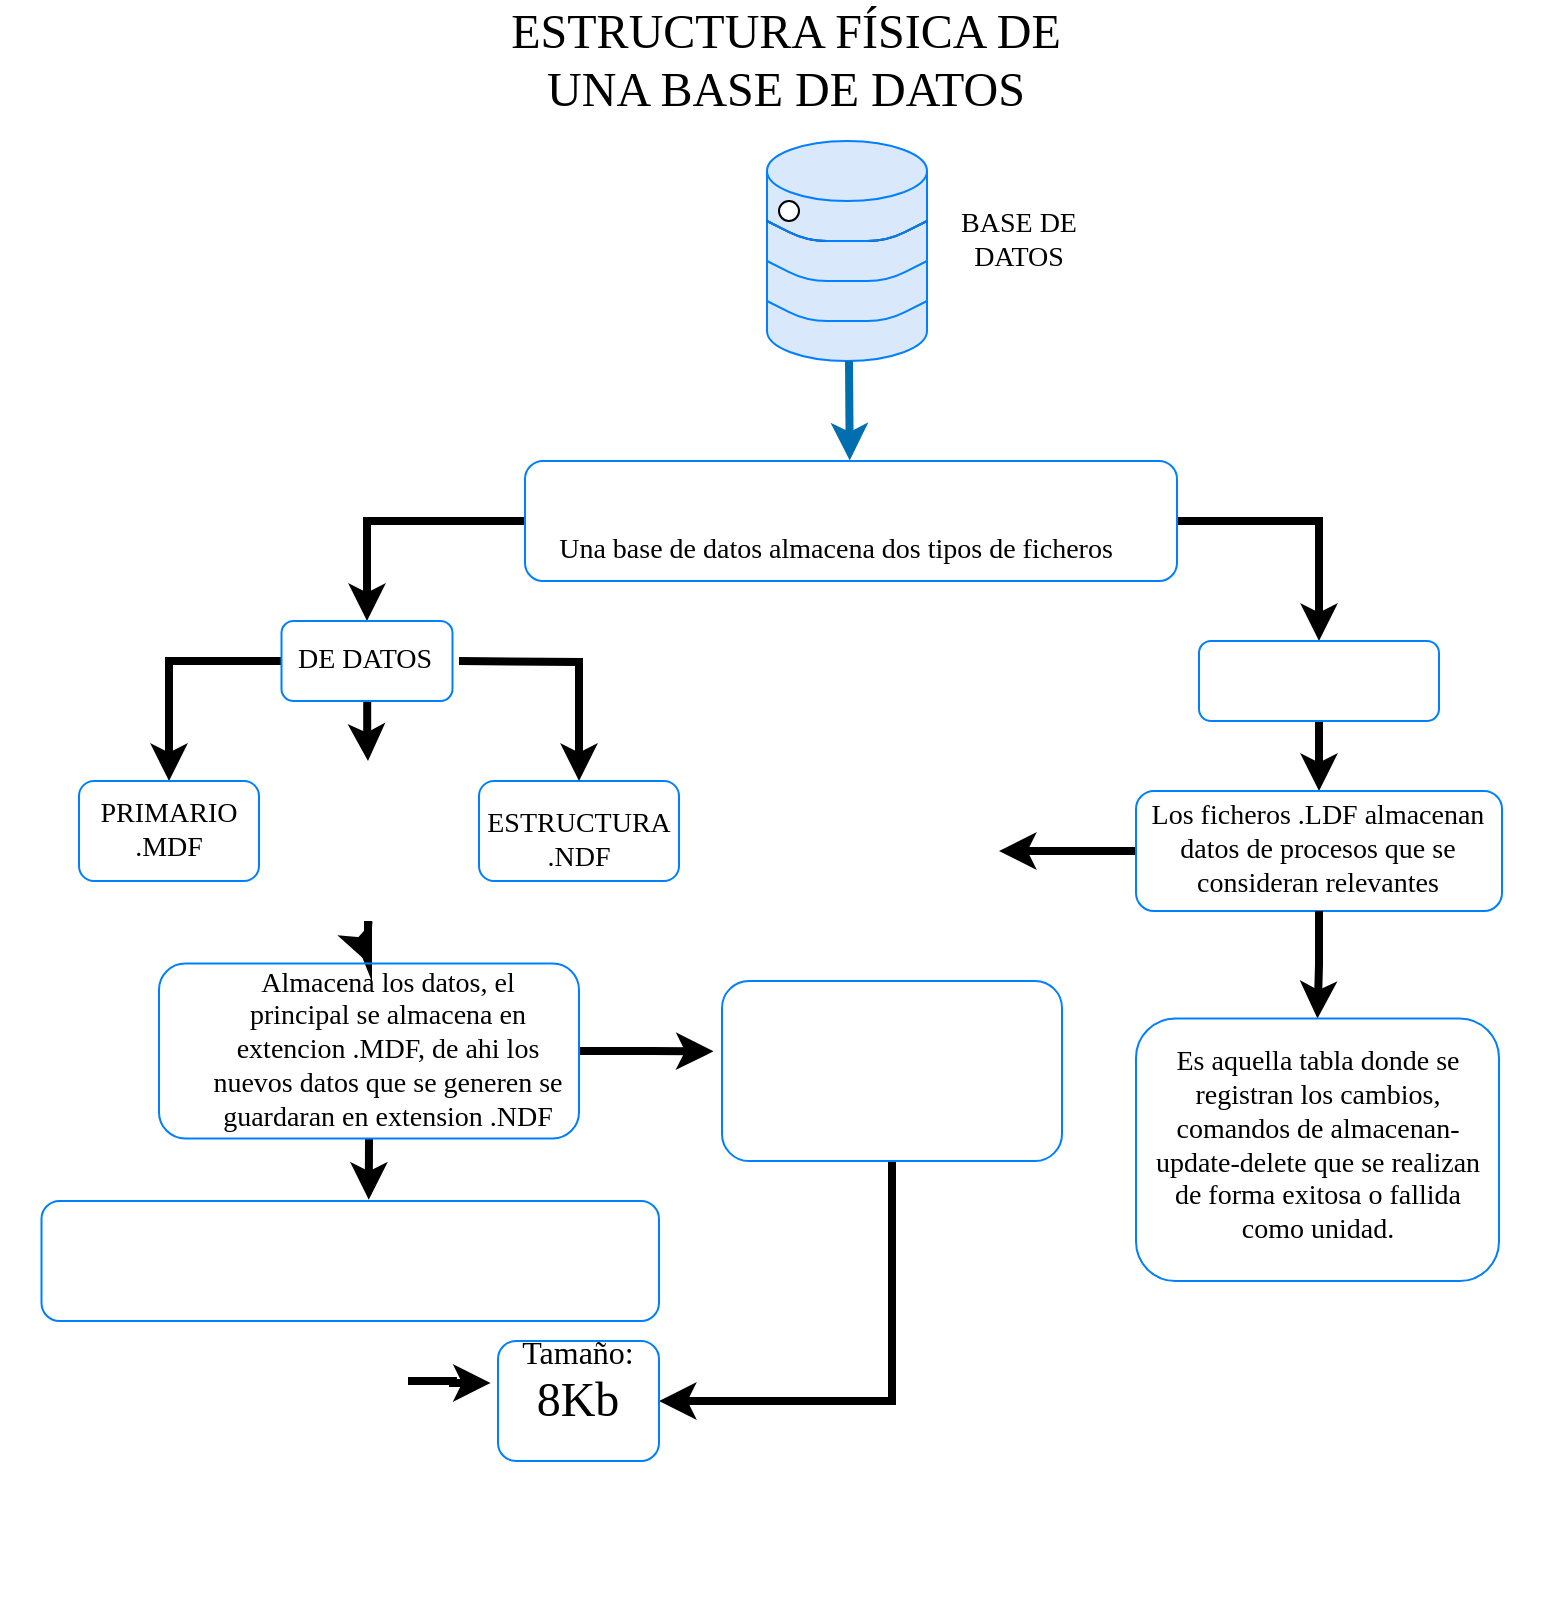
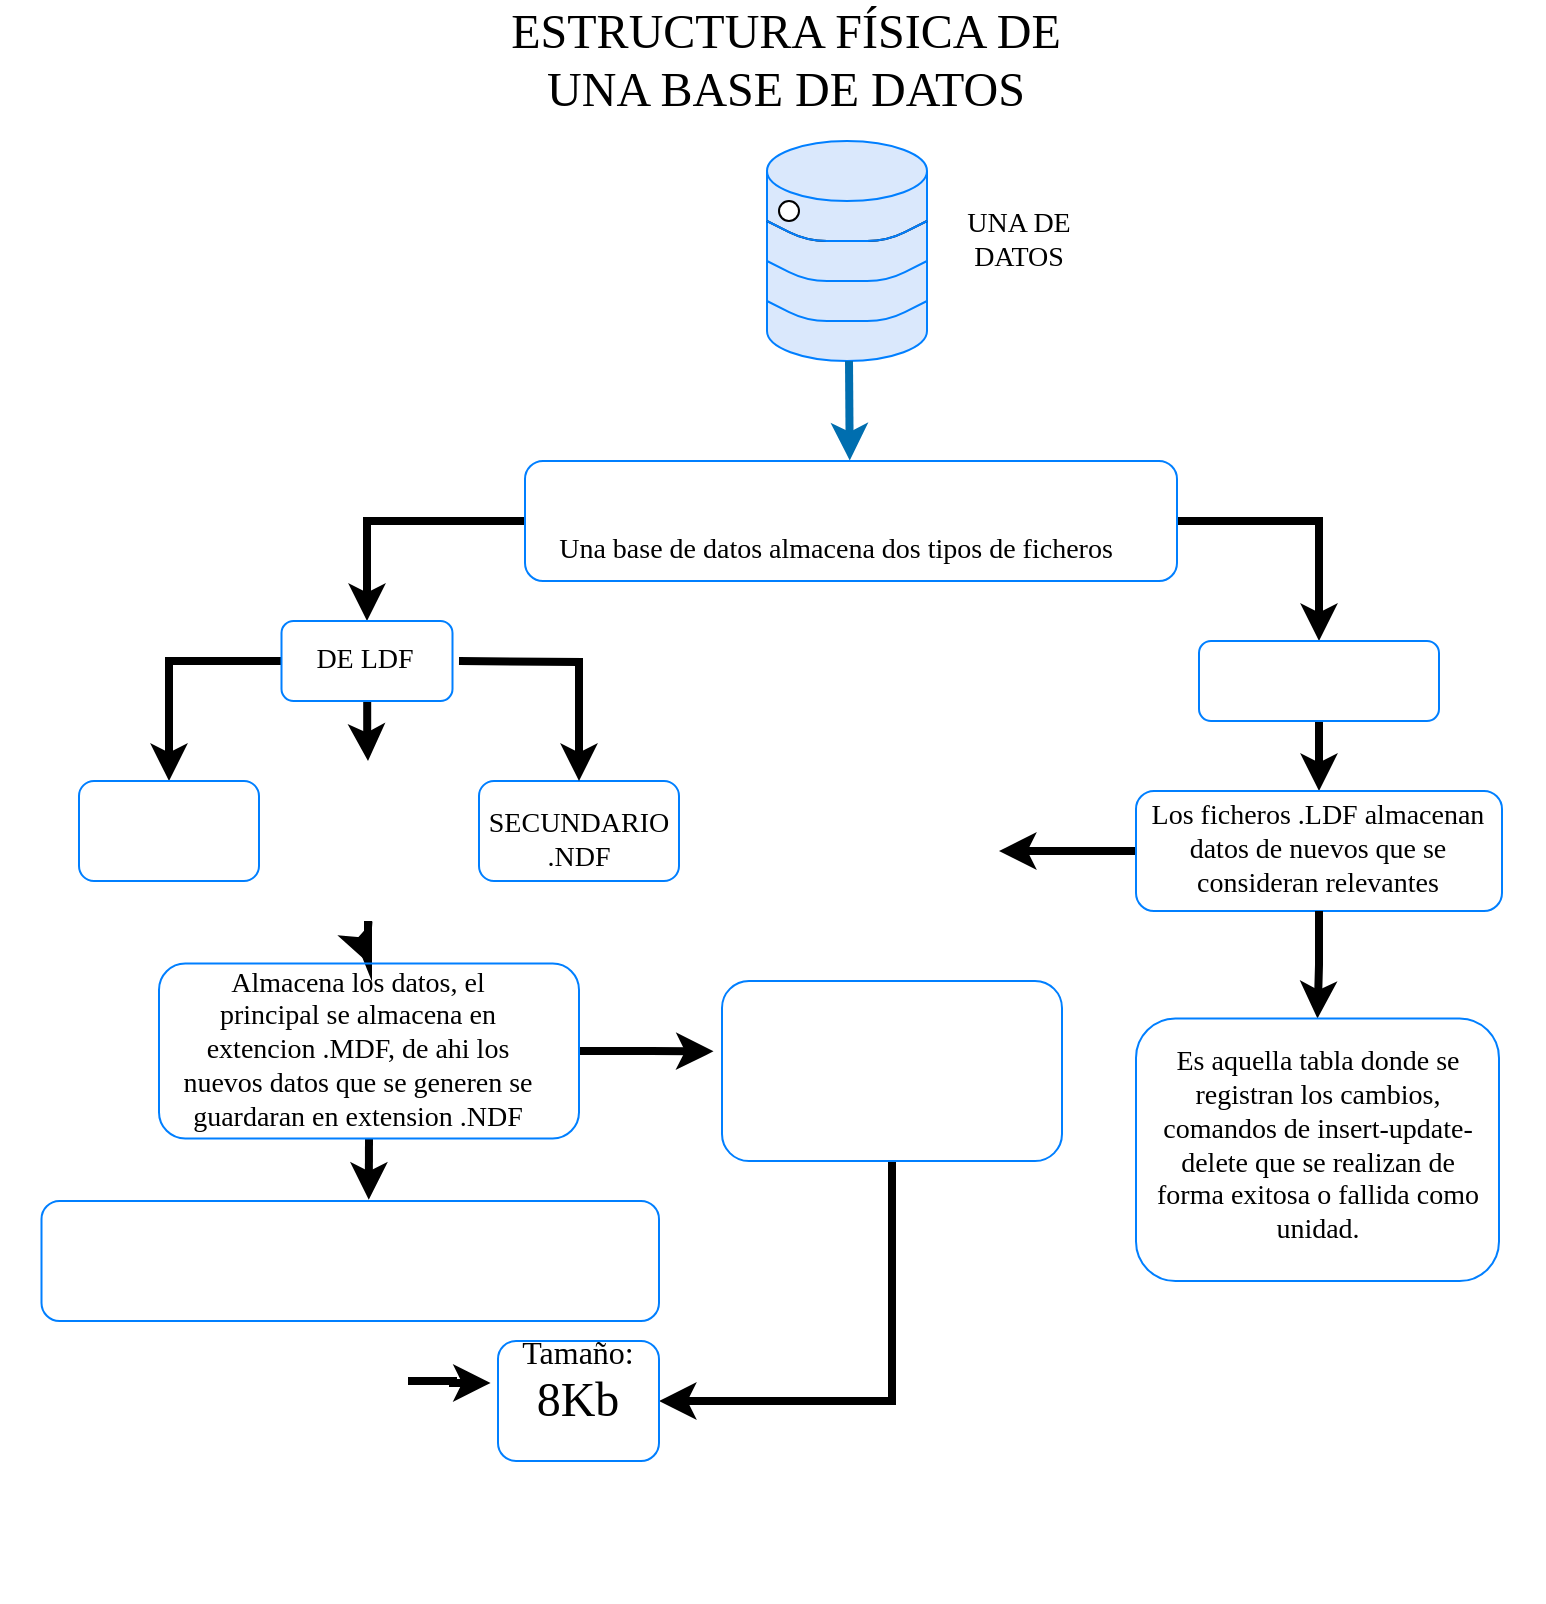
- <mxCell id="48" value="&lt;font style=&quot;font-size: 14px&quot; face=&quot;Times New Roman&quot;&gt;BASE DE&lt;br&gt;DATOS&lt;/font&gt;" style="text;html=1;align=center;verticalAlign=middle;resizable=0;points=[];autosize=1;" vertex="1" parent="1"><mxGeometry x="474" y="105" width="70" height="30" as="geometry" /></mxCell>
+ <mxCell id="48" value="&lt;font style=&quot;font-size: 14px&quot; face=&quot;Times New Roman&quot;&gt;UNA DE&lt;br&gt;DATOS&lt;/font&gt;" style="text;html=1;align=center;verticalAlign=middle;resizable=0;points=[];autosize=1;" vertex="1" parent="1"><mxGeometry x="474" y="105" width="70" height="30" as="geometry" /></mxCell>
- <mxCell id="21" value="&lt;font style=&quot;font-size: 14px&quot; face=&quot;Times New Roman&quot;&gt;DE DATOS&lt;/font&gt;" style="text;html=1;strokeColor=none;fillColor=none;align=center;verticalAlign=middle;whiteSpace=wrap;rounded=0;" vertex="1" parent="1"><mxGeometry x="146.25" y="315" width="72.75" height="30" as="geometry" /></mxCell>
+ <mxCell id="21" value="&lt;font style=&quot;font-size: 14px&quot; face=&quot;Times New Roman&quot;&gt;DE LDF&lt;/font&gt;" style="text;html=1;strokeColor=none;fillColor=none;align=center;verticalAlign=middle;whiteSpace=wrap;rounded=0;" vertex="1" parent="1"><mxGeometry x="146.25" y="315" width="72.75" height="30" as="geometry" /></mxCell>
- <mxCell id="25" value="&lt;font style=&quot;font-size: 14px&quot; face=&quot;Times New Roman&quot;&gt;PRIMARIO&lt;br&gt;.MDF&lt;/font&gt;" style="text;html=1;align=center;verticalAlign=middle;resizable=0;points=[];autosize=1;" vertex="1" parent="1"><mxGeometry x="44" y="400" width="80" height="30" as="geometry" /></mxCell>
- <mxCell id="26" value="&lt;font style=&quot;font-size: 14px&quot; face=&quot;Times New Roman&quot;&gt;ESTRUCTURA&lt;br&gt;.NDF&lt;/font&gt;" style="text;html=1;align=center;verticalAlign=middle;resizable=0;points=[];autosize=1;" vertex="1" parent="1"><mxGeometry x="234" y="405" width="110" height="30" as="geometry" /></mxCell>
+ <mxCell id="26" value="&lt;font style=&quot;font-size: 14px&quot; face=&quot;Times New Roman&quot;&gt;SECUNDARIO&lt;br&gt;.NDF&lt;/font&gt;" style="text;html=1;align=center;verticalAlign=middle;resizable=0;points=[];autosize=1;" vertex="1" parent="1"><mxGeometry x="234" y="405" width="110" height="30" as="geometry" /></mxCell>
- <mxCell id="28" value="&lt;font style=&quot;font-size: 14px&quot; face=&quot;Times New Roman&quot;&gt;Los ficheros .LDF almacenan datos de procesos que se consideran relevantes&lt;/font&gt;" style="text;html=1;strokeColor=none;fillColor=none;align=center;verticalAlign=middle;whiteSpace=wrap;rounded=0;" vertex="1" parent="1"><mxGeometry x="574" y="395" width="170" height="60" as="geometry" /></mxCell>
+ <mxCell id="28" value="&lt;font style=&quot;font-size: 14px&quot; face=&quot;Times New Roman&quot;&gt;Los ficheros .LDF almacenan datos de nuevos que se consideran relevantes&lt;/font&gt;" style="text;html=1;strokeColor=none;fillColor=none;align=center;verticalAlign=middle;whiteSpace=wrap;rounded=0;" vertex="1" parent="1"><mxGeometry x="574" y="395" width="170" height="60" as="geometry" /></mxCell>
- <mxCell id="31" value="&lt;font style=&quot;font-size: 14px&quot; face=&quot;Times New Roman&quot;&gt;Almacena los datos, el principal se almacena en extencion .MDF, de ahi los nuevos datos que se generen se guardaran en extension .NDF &lt;/font&gt;" style="text;html=1;strokeColor=none;fillColor=none;align=center;verticalAlign=middle;whiteSpace=wrap;rounded=0;" vertex="1" parent="1"><mxGeometry x="104" y="485" width="179.5" height="80" as="geometry" /></mxCell>
+ <mxCell id="31" value="&lt;font style=&quot;font-size: 14px&quot; face=&quot;Times New Roman&quot;&gt;Almacena los datos, el principal se almacena en extencion .MDF, de ahi los nuevos datos que se generen se guardaran en extension .NDF &lt;/font&gt;" style="text;html=1;strokeColor=none;fillColor=none;align=center;verticalAlign=middle;whiteSpace=wrap;rounded=0;" vertex="1" parent="1"><mxGeometry x="89" y="485" width="179.5" height="80" as="geometry" /></mxCell>
- <mxCell id="50" value="&lt;font style=&quot;font-size: 14px&quot; face=&quot;Times New Roman&quot;&gt;Es aquella tabla donde se registran los cambios, &lt;/font&gt;&lt;font style=&quot;font-size: 14px&quot; face=&quot;Times New Roman&quot;&gt;&lt;br&gt;comandos de almacenan-update-delete que se realizan de forma exitosa o fallida como unidad.&lt;/font&gt;" style="text;html=1;strokeColor=none;fillColor=none;align=center;verticalAlign=middle;whiteSpace=wrap;rounded=0;" vertex="1" parent="1"><mxGeometry x="574" y="490" width="170" height="165" as="geometry" /></mxCell>
+ <mxCell id="50" value="&lt;font style=&quot;font-size: 14px&quot; face=&quot;Times New Roman&quot;&gt;Es aquella tabla donde se registran los cambios, &lt;/font&gt;&lt;font style=&quot;font-size: 14px&quot; face=&quot;Times New Roman&quot;&gt;&lt;br&gt;comandos de insert-update-delete que se realizan de forma exitosa o fallida como unidad.&lt;/font&gt;" style="text;html=1;strokeColor=none;fillColor=none;align=center;verticalAlign=middle;whiteSpace=wrap;rounded=0;" vertex="1" parent="1"><mxGeometry x="574" y="490" width="170" height="165" as="geometry" /></mxCell>
